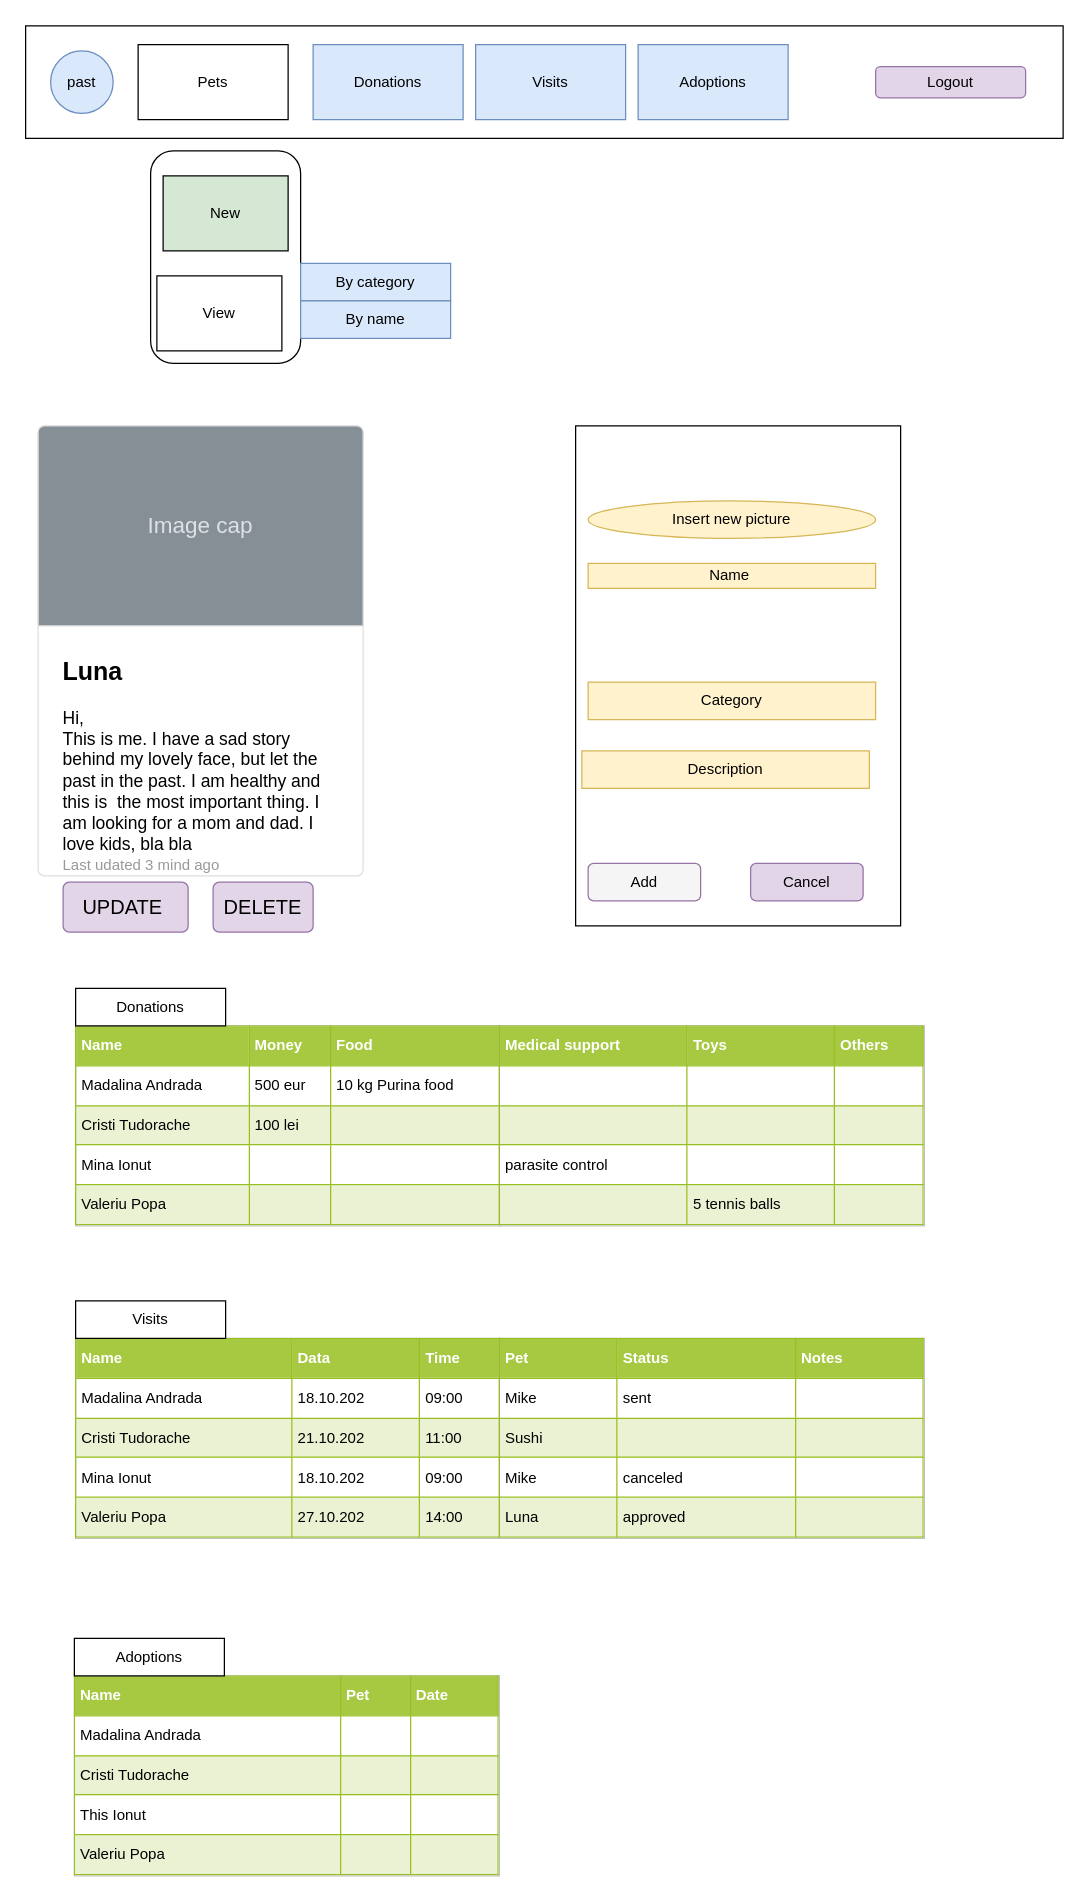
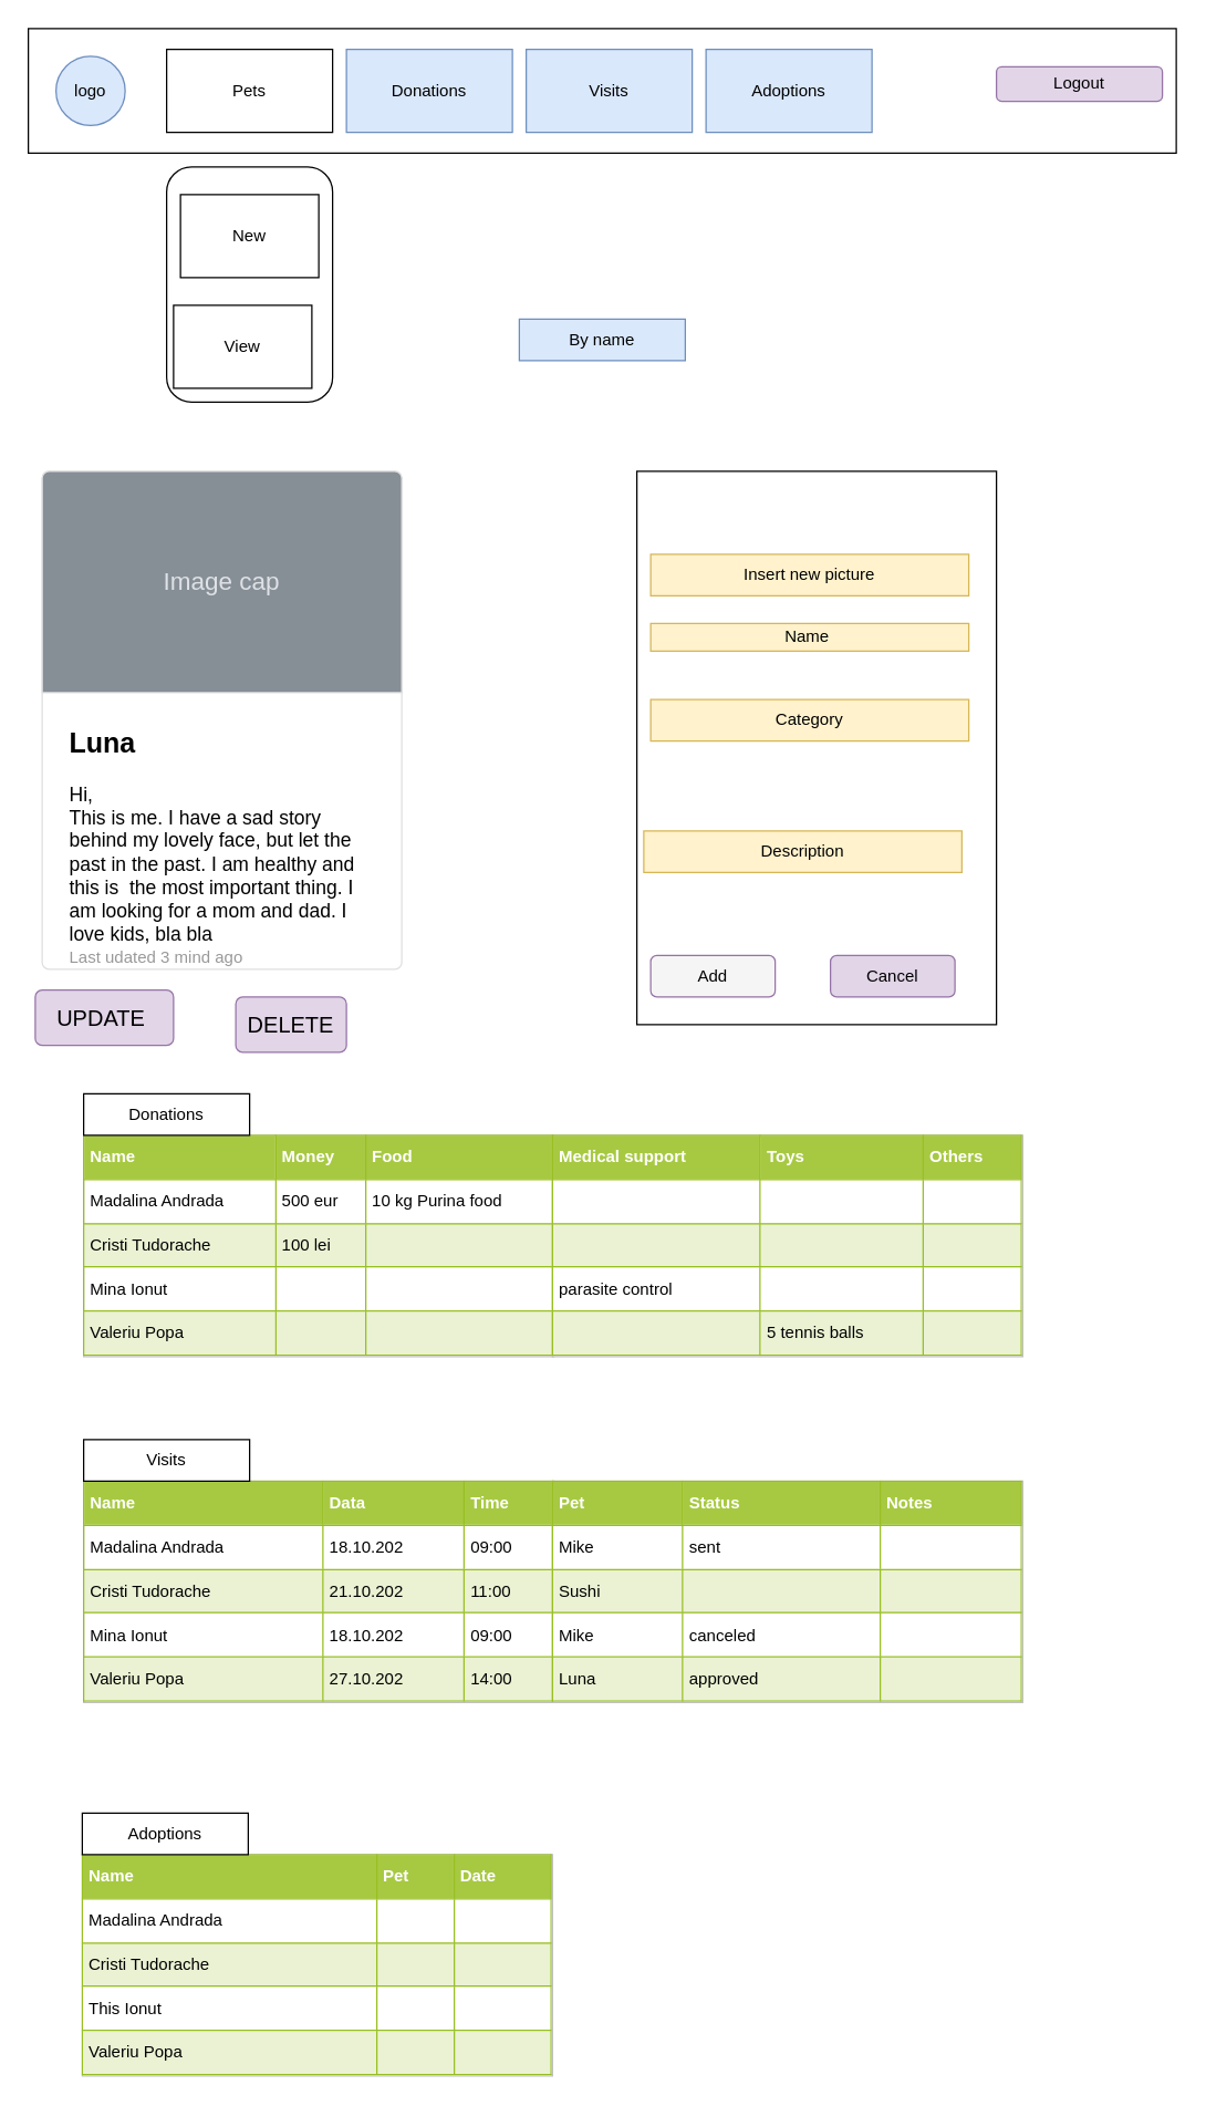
- <mxCell id="4" value="past" style="ellipse;whiteSpace=wrap;html=1;aspect=fixed;fillColor=#dae8fc;strokeColor=#6c8ebf;" vertex="1" parent="1"><mxGeometry x="40" y="40" width="50" height="50" as="geometry" /></mxCell>
+ <mxCell id="4" value="logo" style="ellipse;whiteSpace=wrap;html=1;aspect=fixed;fillColor=#dae8fc;strokeColor=#6c8ebf;" vertex="1" parent="1"><mxGeometry x="40" y="40" width="50" height="50" as="geometry" /></mxCell>
- <mxCell id="3" value="Pets" style="rounded=0;whiteSpace=wrap;html=1;" vertex="1" parent="1"><mxGeometry x="110" y="35" width="120" height="60" as="geometry" /></mxCell>
+ <mxCell id="3" value="Pets" style="rounded=0;whiteSpace=wrap;html=1;" vertex="1" parent="1"><mxGeometry x="120" y="35" width="120" height="60" as="geometry" /></mxCell>
- <mxCell id="8" value="Logout" style="rounded=1;whiteSpace=wrap;html=1;fillColor=#e1d5e7;strokeColor=#9673a6;" vertex="1" parent="1"><mxGeometry x="700" y="52.5" width="120" height="25" as="geometry" /></mxCell>
+ <mxCell id="8" value="Logout" style="rounded=1;whiteSpace=wrap;html=1;fillColor=#e1d5e7;strokeColor=#9673a6;" vertex="1" parent="1"><mxGeometry x="720" y="47.5" width="120" height="25" as="geometry" /></mxCell>
- <mxCell id="10" value="New" style="rounded=0;whiteSpace=wrap;html=1;fillColor=#d5e8d4;" vertex="1" parent="1"><mxGeometry x="130" y="140" width="100" height="60" as="geometry" /></mxCell>
+ <mxCell id="10" value="New" style="rounded=0;whiteSpace=wrap;html=1;" vertex="1" parent="1"><mxGeometry x="130" y="140" width="100" height="60" as="geometry" /></mxCell>
- <mxCell id="12" value="By category" style="rounded=0;whiteSpace=wrap;html=1;fillColor=#dae8fc;strokeColor=#6c8ebf;" vertex="1" parent="1"><mxGeometry x="240" y="210" width="120" height="30" as="geometry" /></mxCell>
- <mxCell id="13" value="By name" style="rounded=0;whiteSpace=wrap;html=1;fillColor=#dae8fc;strokeColor=#6c8ebf;" vertex="1" parent="1"><mxGeometry x="240" y="240" width="120" height="30" as="geometry" /></mxCell>
+ <mxCell id="13" value="By name" style="rounded=0;whiteSpace=wrap;html=1;fillColor=#dae8fc;strokeColor=#6c8ebf;" vertex="1" parent="1"><mxGeometry x="375" y="230" width="120" height="30" as="geometry" /></mxCell>
- <mxCell id="19" value="Insert new picture" style="ellipse;whiteSpace=wrap;html=1;fillColor=#fff2cc;strokeColor=#d6b656;" vertex="1" parent="1"><mxGeometry x="470" y="400" width="230" height="30" as="geometry" /></mxCell>
+ <mxCell id="19" value="Insert new picture" style="rounded=0;whiteSpace=wrap;html=1;fillColor=#fff2cc;strokeColor=#d6b656;" vertex="1" parent="1"><mxGeometry x="470" y="400" width="230" height="30" as="geometry" /></mxCell>
- <mxCell id="21" value="Category" style="rounded=0;whiteSpace=wrap;html=1;fillColor=#fff2cc;strokeColor=#d6b656;" vertex="1" parent="1"><mxGeometry x="470" y="545" width="230" height="30" as="geometry" /></mxCell>
+ <mxCell id="21" value="Category" style="rounded=0;whiteSpace=wrap;html=1;fillColor=#fff2cc;strokeColor=#d6b656;" vertex="1" parent="1"><mxGeometry x="470" y="505" width="230" height="30" as="geometry" /></mxCell>
- <mxCell id="16" value="UPDATE&amp;nbsp;" style="html=1;shadow=0;dashed=0;shape=mxgraph.bootstrap.rrect;rSize=5;strokeColor=#9673a6;strokeWidth=1;fillColor=#e1d5e7;whiteSpace=wrap;align=center;verticalAlign=middle;spacingLeft=0;fontStyle=0;fontSize=16;spacing=5;" vertex="1" parent="1"><mxGeometry x="50" y="705" width="100" height="40" as="geometry" /></mxCell>
+ <mxCell id="16" value="UPDATE&amp;nbsp;" style="html=1;shadow=0;dashed=0;shape=mxgraph.bootstrap.rrect;rSize=5;strokeColor=#9673a6;strokeWidth=1;fillColor=#e1d5e7;whiteSpace=wrap;align=center;verticalAlign=middle;spacingLeft=0;fontStyle=0;fontSize=16;spacing=5;" vertex="1" parent="1"><mxGeometry x="25" y="715" width="100" height="40" as="geometry" /></mxCell>
- <mxCell id="17" value="DELETE" style="html=1;shadow=0;dashed=0;shape=mxgraph.bootstrap.rrect;rSize=5;strokeColor=#9673a6;strokeWidth=1;fillColor=#e1d5e7;whiteSpace=wrap;align=center;verticalAlign=middle;spacingLeft=0;fontStyle=0;fontSize=16;spacing=5;" vertex="1" parent="1"><mxGeometry x="170" y="705" width="80" height="40" as="geometry" /></mxCell>
+ <mxCell id="17" value="DELETE" style="html=1;shadow=0;dashed=0;shape=mxgraph.bootstrap.rrect;rSize=5;strokeColor=#9673a6;strokeWidth=1;fillColor=#e1d5e7;whiteSpace=wrap;align=center;verticalAlign=middle;spacingLeft=0;fontStyle=0;fontSize=16;spacing=5;" vertex="1" parent="1"><mxGeometry x="170" y="720" width="80" height="40" as="geometry" /></mxCell>
